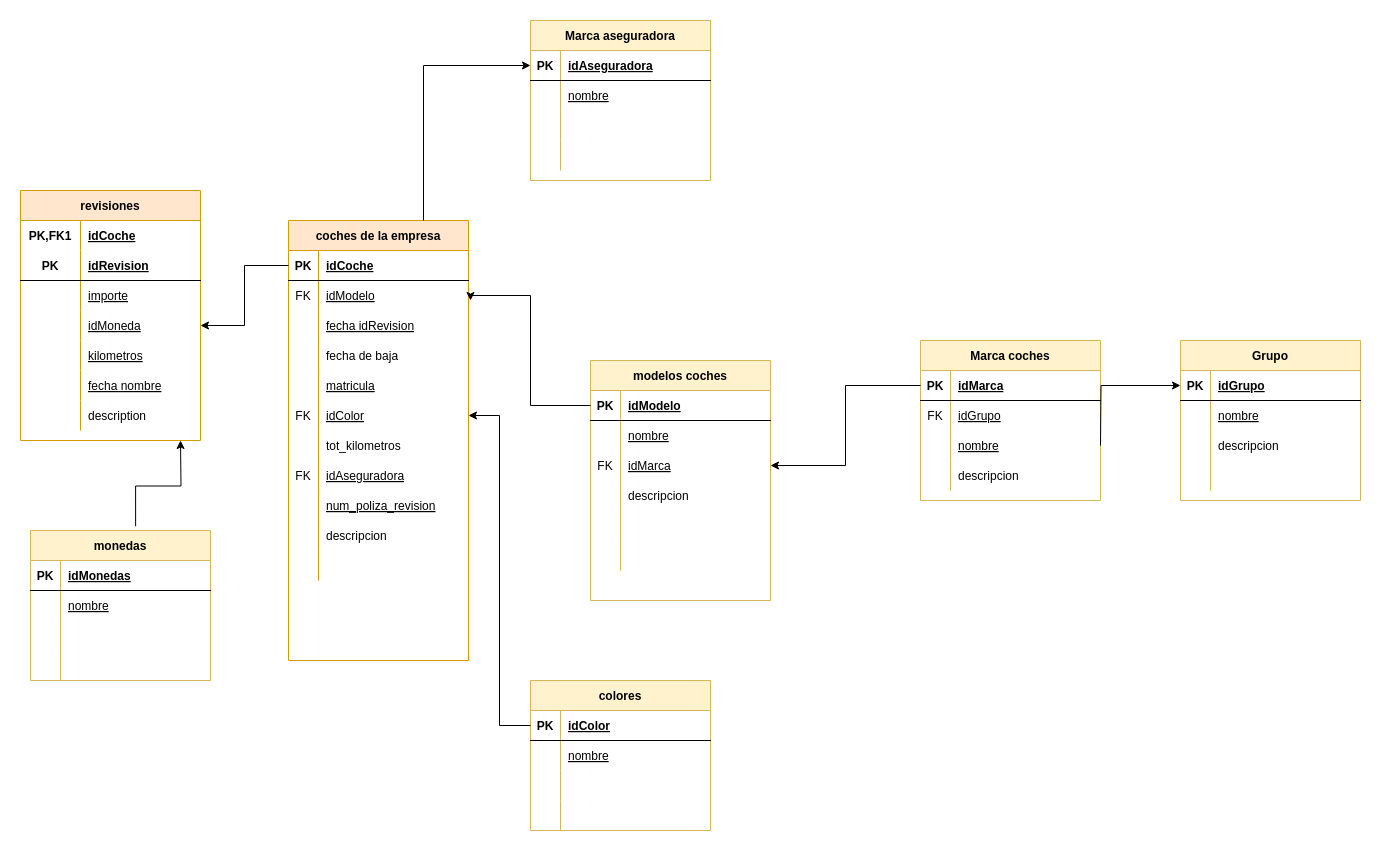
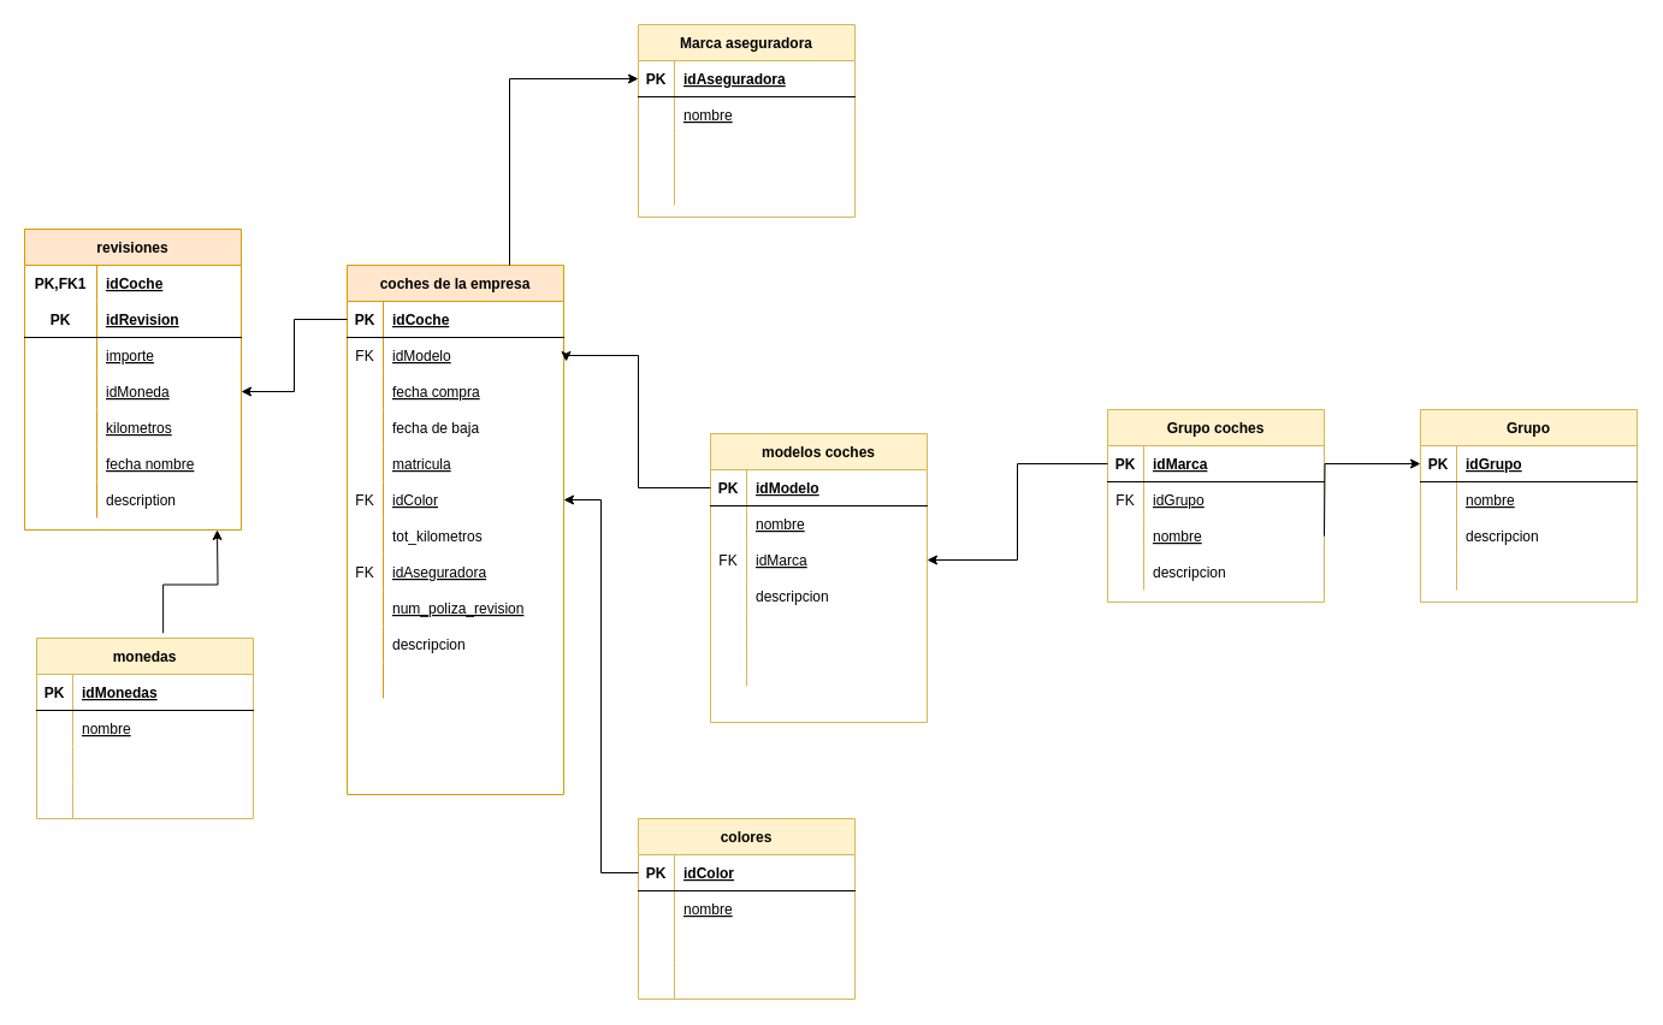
- <mxCell id="39" value="fecha idRevision" style="shape=partialRectangle;connectable=0;fillColor=none;top=0;left=0;bottom=0;right=0;align=left;spacingLeft=6;overflow=hidden;fontStyle=4" parent="37" vertex="1"><mxGeometry x="30" width="150" height="30" as="geometry"><mxRectangle width="150" height="30" as="alternateBounds" /></mxGeometry></mxCell>
+ <mxCell id="39" value="fecha compra" style="shape=partialRectangle;connectable=0;fillColor=none;top=0;left=0;bottom=0;right=0;align=left;spacingLeft=6;overflow=hidden;fontStyle=4" parent="37" vertex="1"><mxGeometry x="30" width="150" height="30" as="geometry"><mxRectangle width="150" height="30" as="alternateBounds" /></mxGeometry></mxCell>
- <mxCell id="2" value="Marca coches" style="shape=table;startSize=30;container=1;collapsible=1;childLayout=tableLayout;fixedRows=1;rowLines=0;fontStyle=1;align=center;resizeLast=1;fillColor=#fff2cc;strokeColor=#d6b656;" parent="1" vertex="1"><mxGeometry x="920" y="340" width="180" height="160" as="geometry" /></mxCell>
+ <mxCell id="2" value="Grupo coches" style="shape=table;startSize=30;container=1;collapsible=1;childLayout=tableLayout;fixedRows=1;rowLines=0;fontStyle=1;align=center;resizeLast=1;fillColor=#fff2cc;strokeColor=#d6b656;" parent="1" vertex="1"><mxGeometry x="920" y="340" width="180" height="160" as="geometry" /></mxCell>
